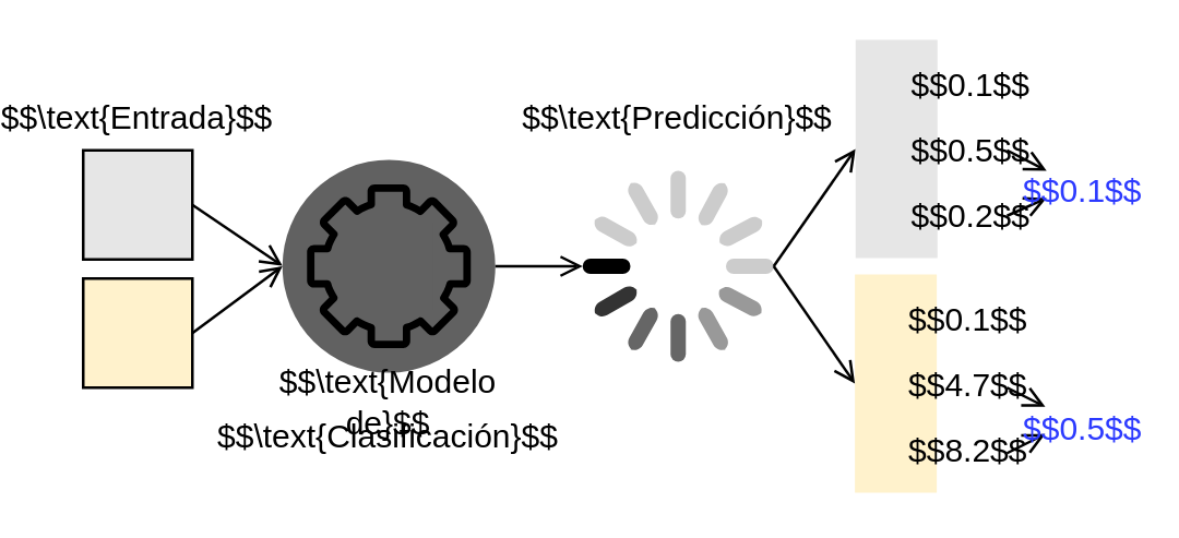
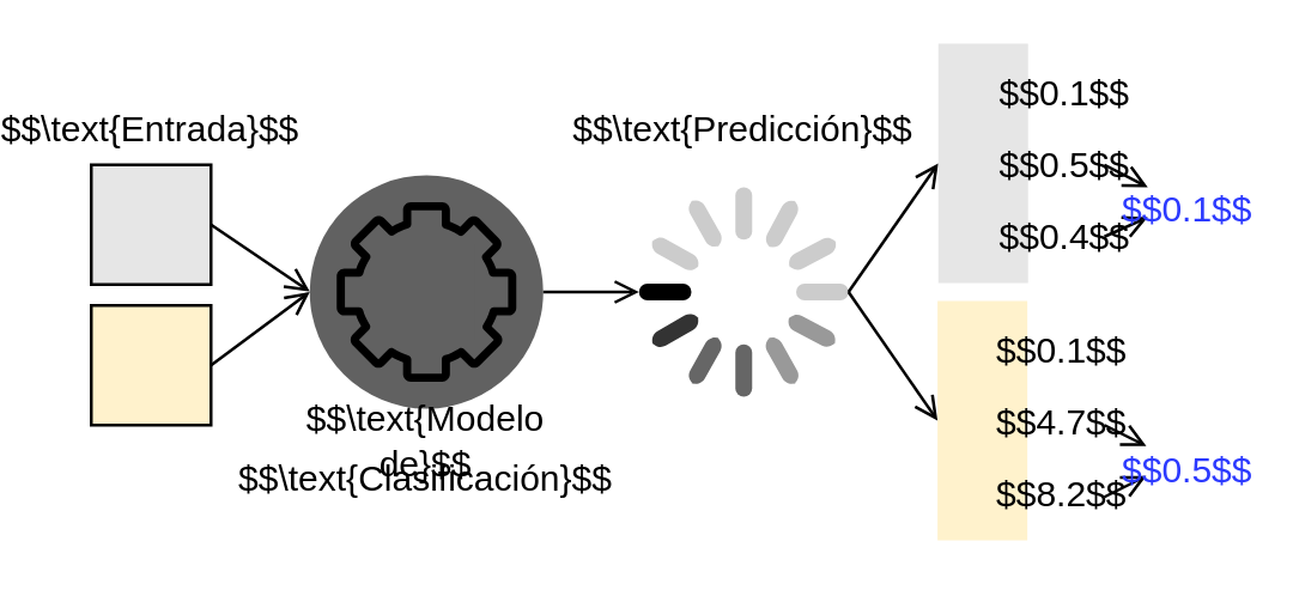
- <mxCell id="18" value="&lt;font style=&quot;font-size: 12px;&quot;&gt;$$0.2$$&lt;/font&gt;" style="text;html=1;align=center;verticalAlign=middle;whiteSpace=wrap;rounded=0;" parent="1" vertex="1"><mxGeometry x="341.5" y="70.5" width="27" height="16" as="geometry" /></mxCell>
+ <mxCell id="18" value="&lt;font style=&quot;font-size: 12px;&quot;&gt;$$0.4$$&lt;/font&gt;" style="text;html=1;align=center;verticalAlign=middle;whiteSpace=wrap;rounded=0;" parent="1" vertex="1"><mxGeometry x="341.5" y="70.5" width="27" height="16" as="geometry" /></mxCell>
